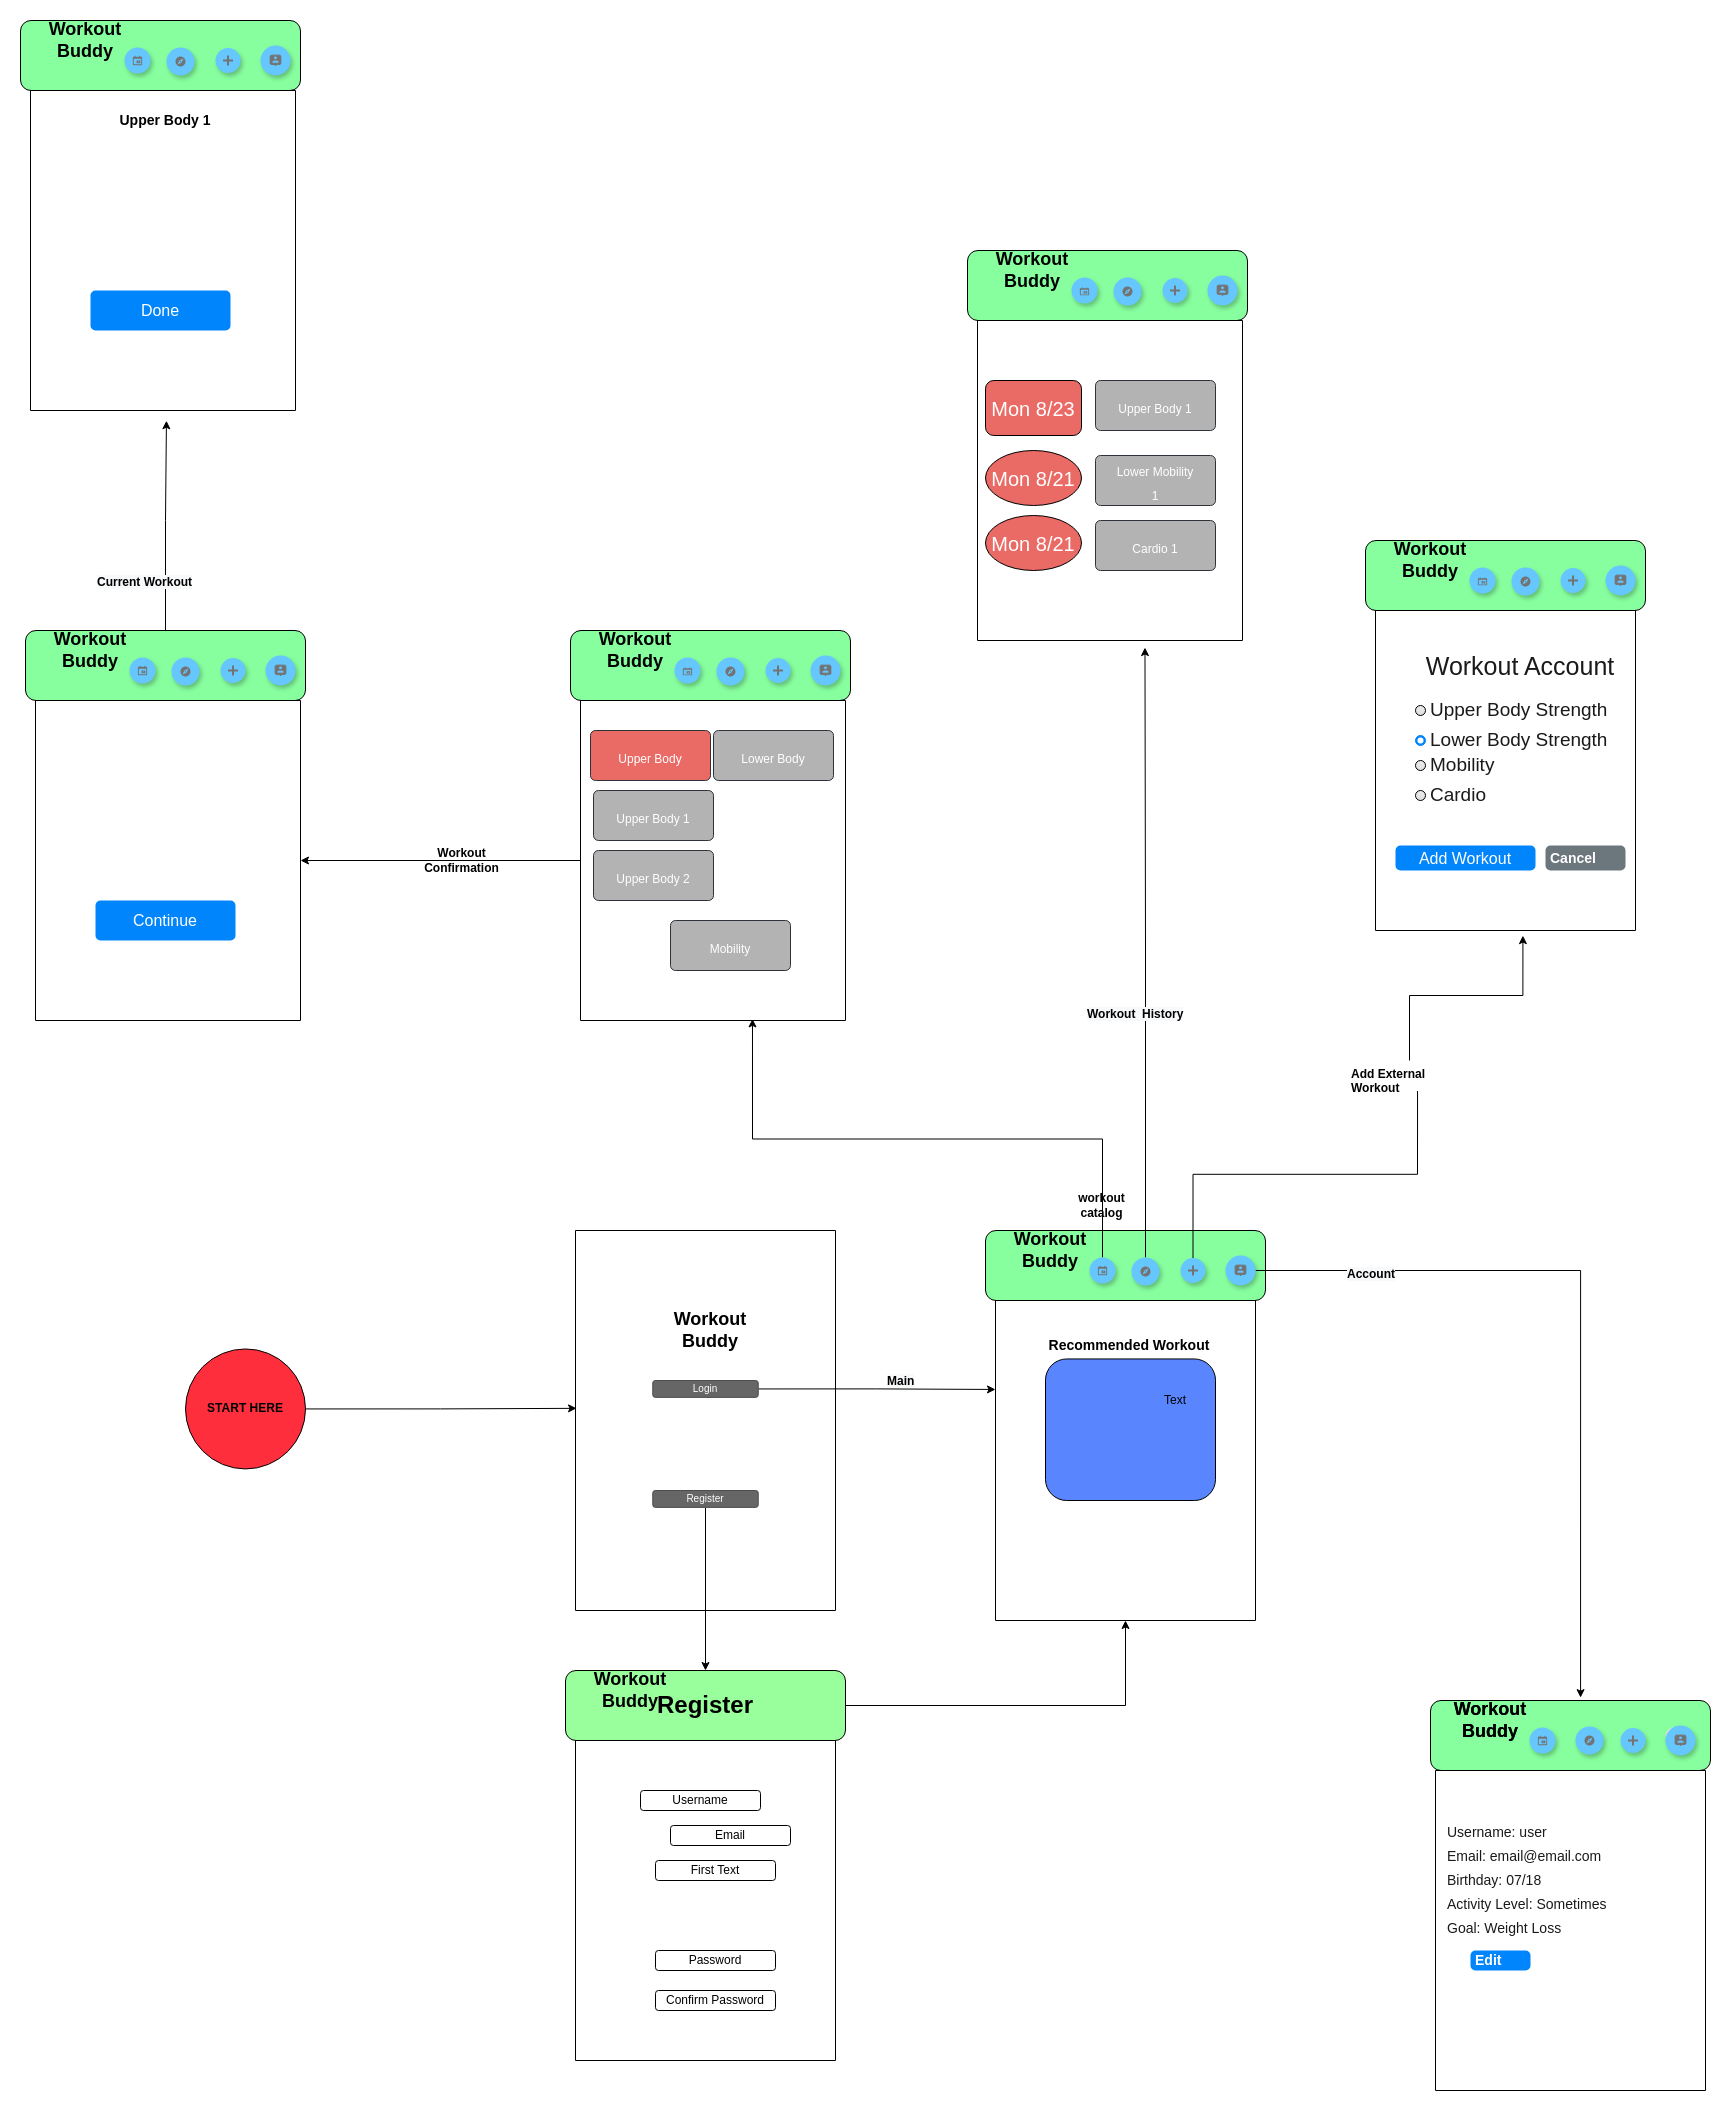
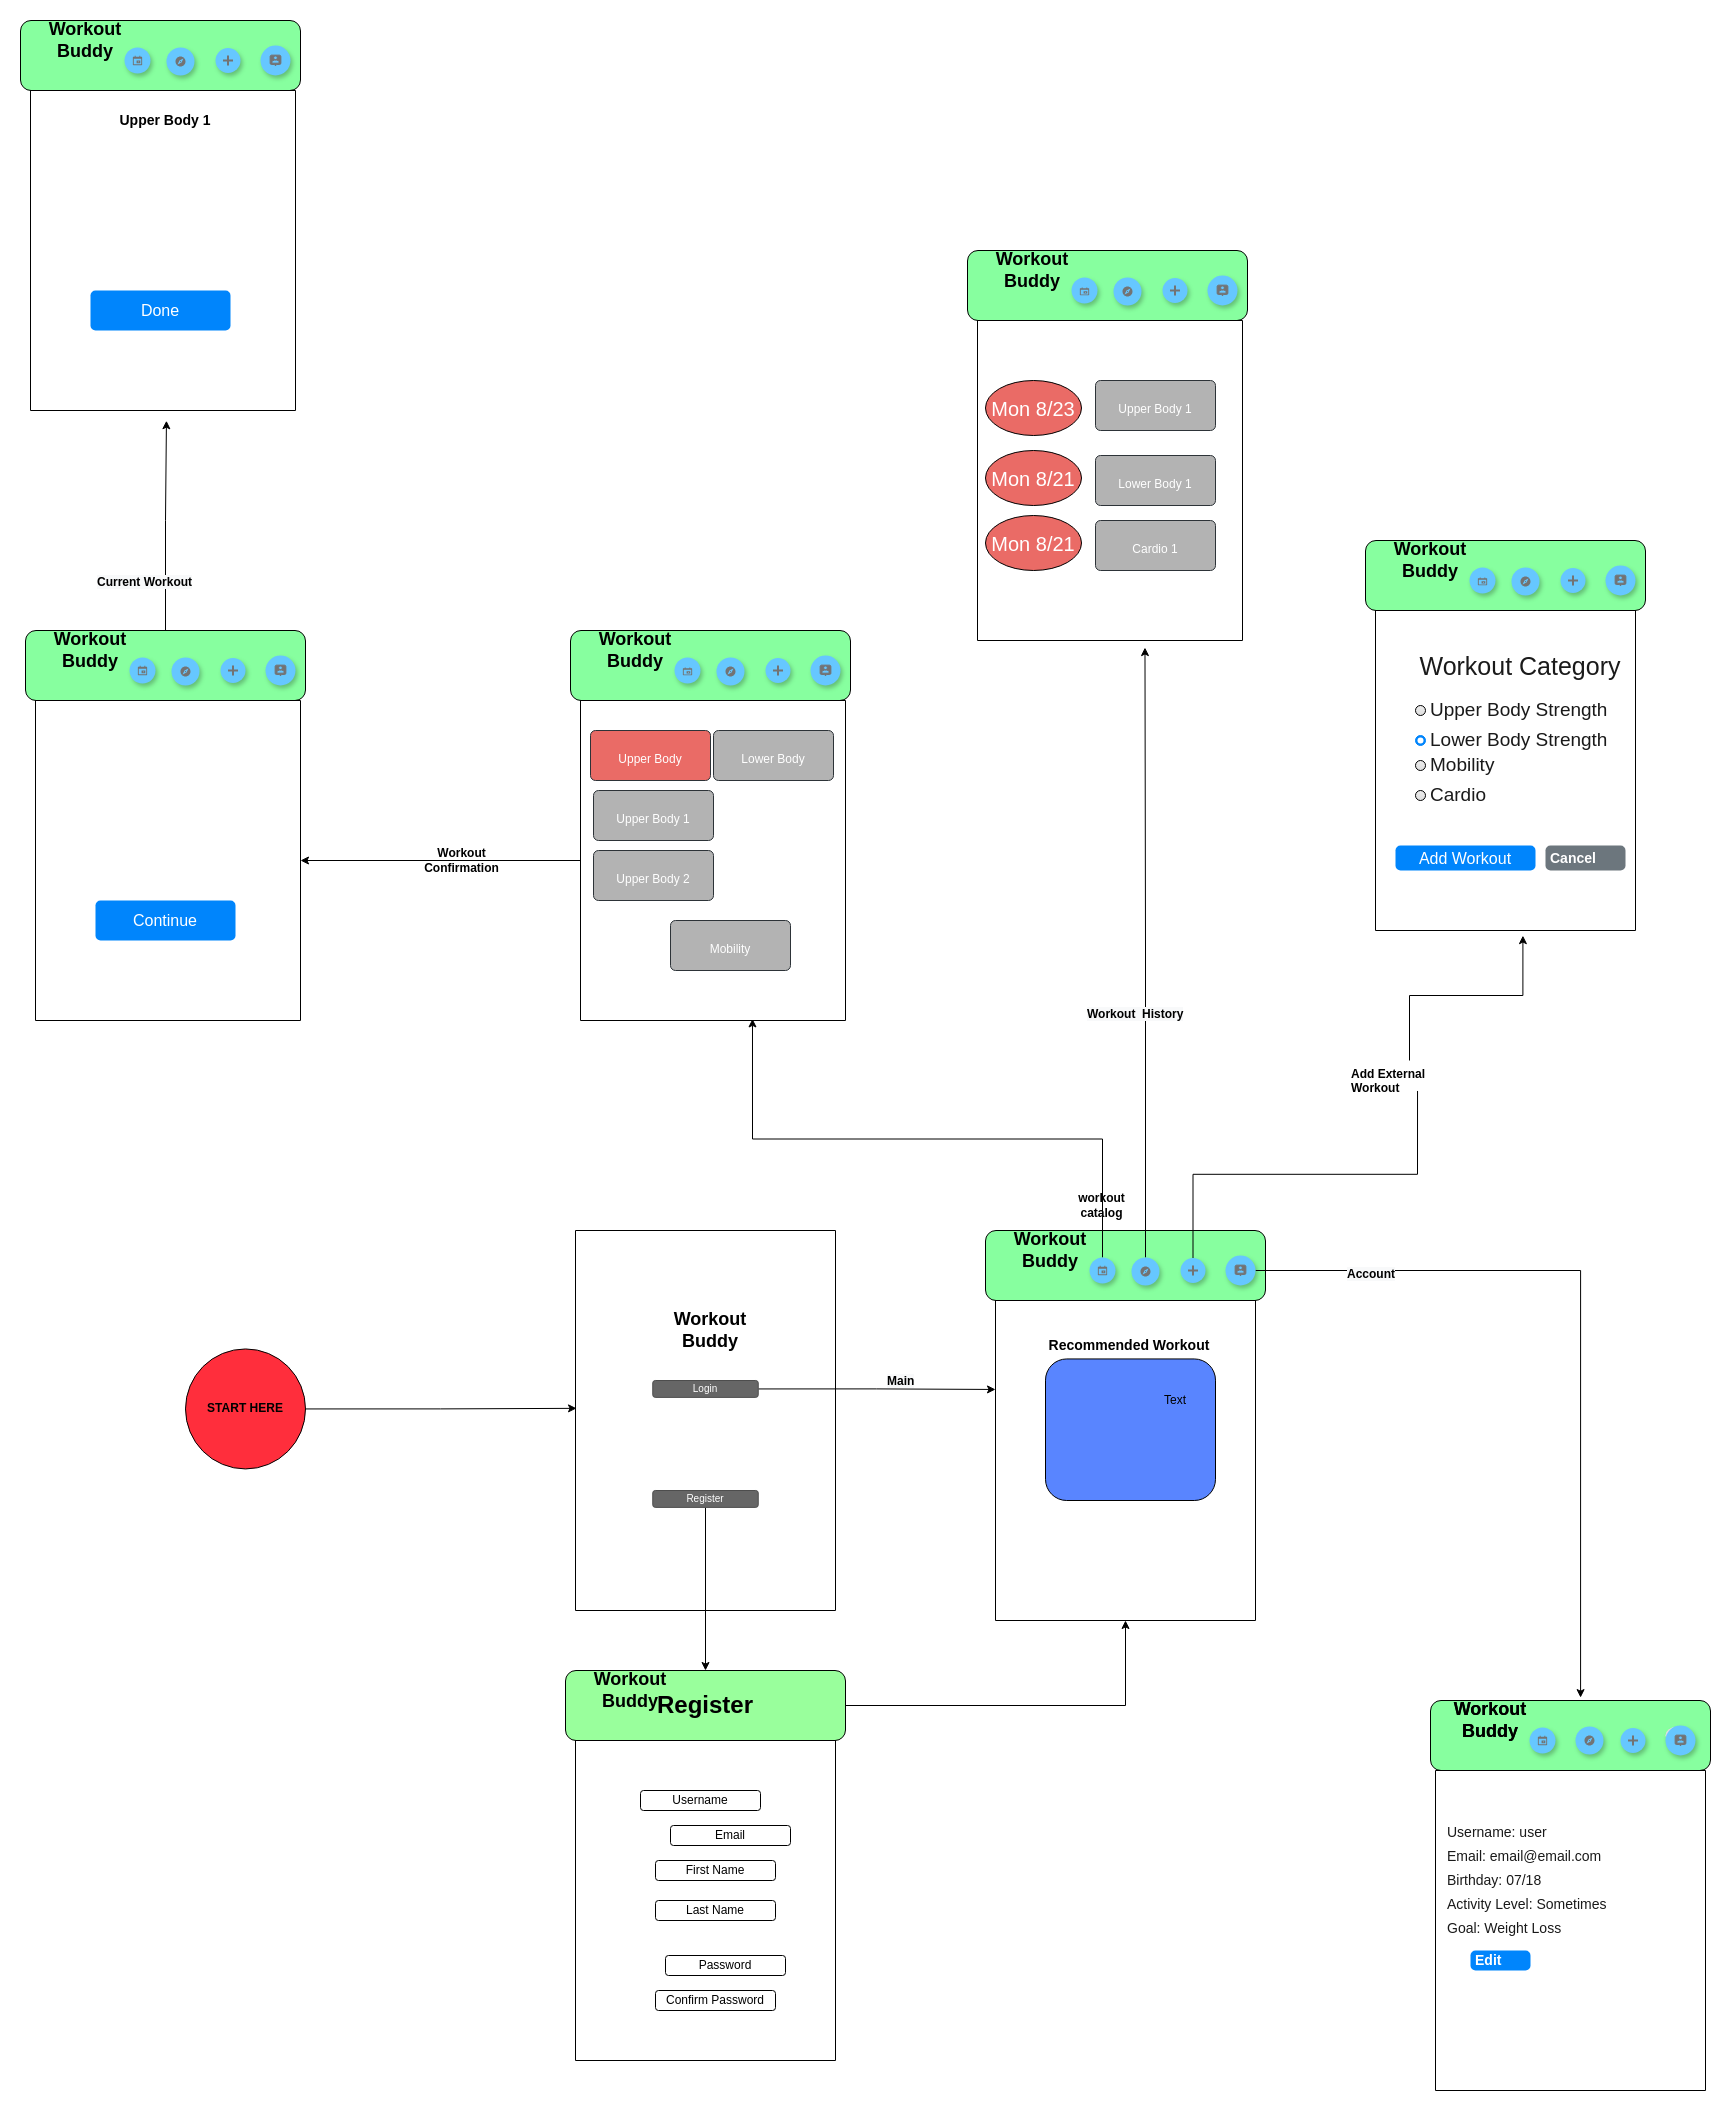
- <mxCell id="94" value="Mon 8/23" style="whiteSpace=wrap;html=1;fontSize=20;fontColor=#FFFFFF;fillColor=#EA6B66;rounded=1;" vertex="1" parent="90"><mxGeometry x="8" y="60" width="96" height="55" as="geometry" /></mxCell>
+ <mxCell id="94" value="Mon 8/23" style="ellipse;whiteSpace=wrap;html=1;fontSize=20;fontColor=#FFFFFF;fillColor=#EA6B66;" vertex="1" parent="90"><mxGeometry x="8" y="60" width="96" height="55" as="geometry" /></mxCell>
- <mxCell id="92" value="&lt;span style=&quot;font-size: 12px&quot;&gt;Lower Mobility 1&lt;/span&gt;" style="html=1;shadow=0;dashed=0;shape=mxgraph.bootstrap.rrect;rSize=5;strokeColor=#2D3338;html=1;whiteSpace=wrap;fontColor=#ffffff;verticalAlign=middle;align=center;spacing=20;fontSize=20;container=0;fillColor=#B3B3B3;" vertex="1" parent="90"><mxGeometry x="118" y="135" width="120" height="50" as="geometry" /></mxCell>
+ <mxCell id="92" value="&lt;span style=&quot;font-size: 12px&quot;&gt;Lower Body 1&lt;/span&gt;" style="html=1;shadow=0;dashed=0;shape=mxgraph.bootstrap.rrect;rSize=5;strokeColor=#2D3338;html=1;whiteSpace=wrap;fontColor=#ffffff;verticalAlign=middle;align=center;spacing=20;fontSize=20;container=0;fillColor=#B3B3B3;" vertex="1" parent="90"><mxGeometry x="118" y="135" width="120" height="50" as="geometry" /></mxCell>
- <mxCell id="113" value="Workout Account" style="text;html=1;strokeColor=none;fillColor=none;align=center;verticalAlign=middle;whiteSpace=wrap;rounded=0;fontSize=25;fontColor=#1A1A1A;" vertex="1" parent="109"><mxGeometry x="20" y="45" width="250" height="20" as="geometry" /></mxCell>
+ <mxCell id="113" value="Workout Category" style="text;html=1;strokeColor=none;fillColor=none;align=center;verticalAlign=middle;whiteSpace=wrap;rounded=0;fontSize=25;fontColor=#1A1A1A;" vertex="1" parent="109"><mxGeometry x="20" y="45" width="250" height="20" as="geometry" /></mxCell>
- <mxCell id="15" value="First Text" style="rounded=1;whiteSpace=wrap;html=1;" vertex="1" parent="12"><mxGeometry x="80" y="120" width="120" height="20" as="geometry" /></mxCell>
+ <mxCell id="15" value="First Name" style="rounded=1;whiteSpace=wrap;html=1;" vertex="1" parent="12"><mxGeometry x="80" y="120" width="120" height="20" as="geometry" /></mxCell>
+ <mxCell id="16" value="Last Name" style="rounded=1;whiteSpace=wrap;html=1;" vertex="1" parent="12"><mxGeometry x="80" y="160" width="120" height="20" as="geometry" /></mxCell>
- <mxCell id="17" value="Password" style="rounded=1;whiteSpace=wrap;html=1;" vertex="1" parent="12"><mxGeometry x="80" y="210" width="120" height="20" as="geometry" /></mxCell>
+ <mxCell id="17" value="Password" style="rounded=1;whiteSpace=wrap;html=1;" vertex="1" parent="12"><mxGeometry x="90" y="215" width="120" height="20" as="geometry" /></mxCell>
